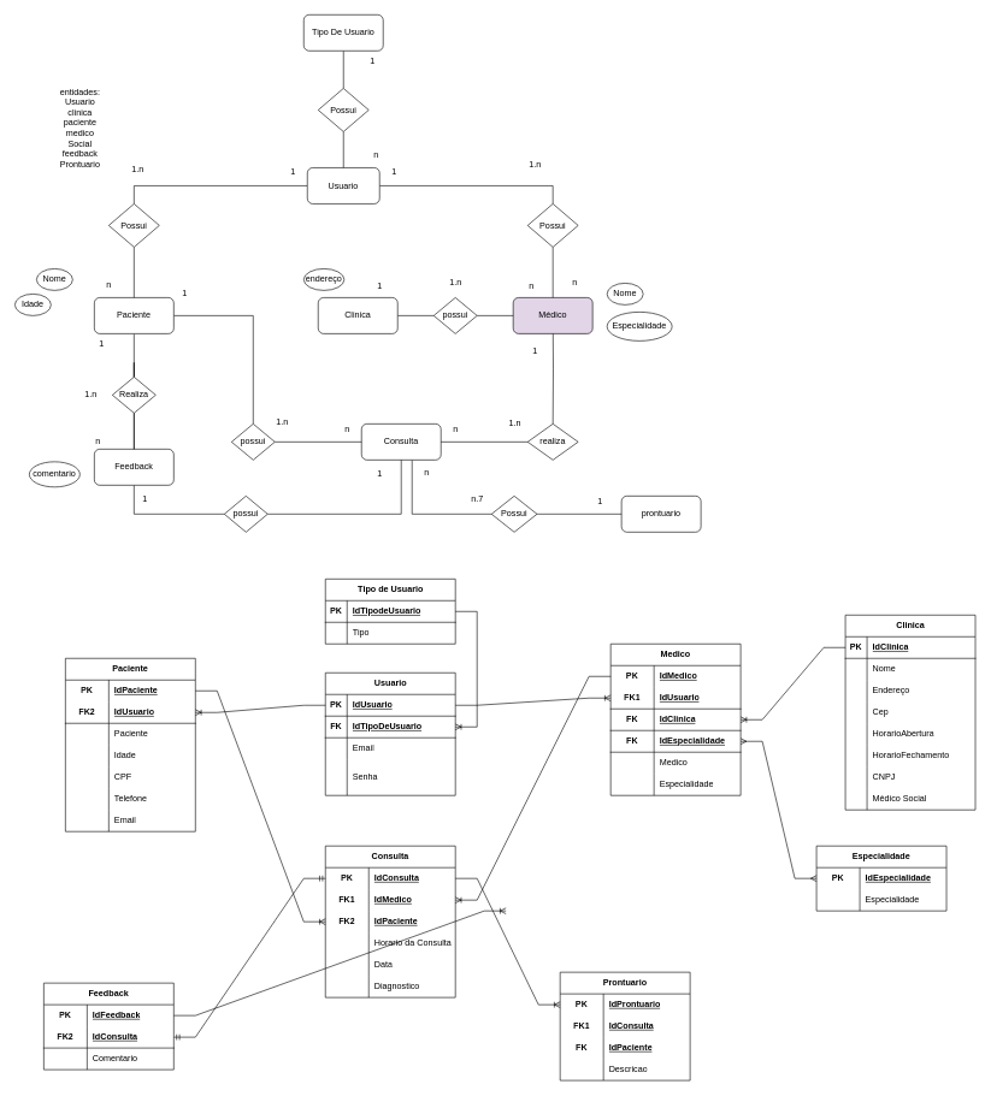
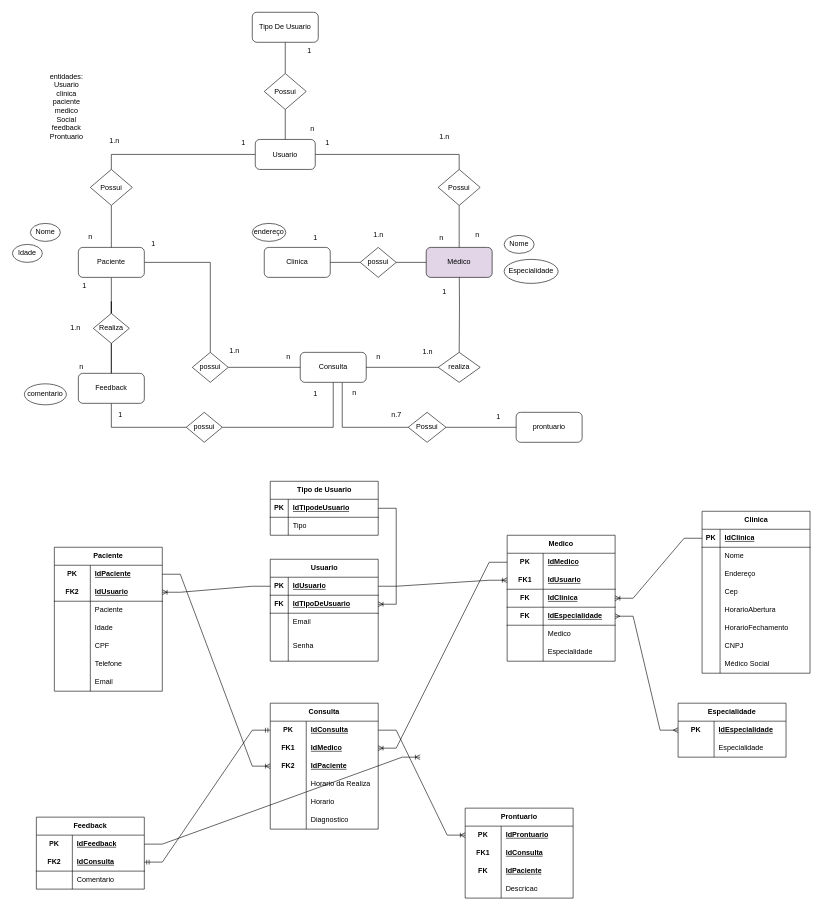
- <mxCell id="169" value="Horario da Consulta" style="shape=partialRectangle;connectable=0;fillColor=none;top=0;left=0;bottom=0;right=0;align=left;spacingLeft=6;overflow=hidden;html=1;whiteSpace=wrap;" parent="167" vertex="1"><mxGeometry x="60" width="120" height="30" as="geometry"><mxRectangle width="120" height="30" as="alternateBounds" /></mxGeometry></mxCell>
+ <mxCell id="169" value="Horario da Realiza" style="shape=partialRectangle;connectable=0;fillColor=none;top=0;left=0;bottom=0;right=0;align=left;spacingLeft=6;overflow=hidden;html=1;whiteSpace=wrap;" parent="167" vertex="1"><mxGeometry x="60" width="120" height="30" as="geometry"><mxRectangle width="120" height="30" as="alternateBounds" /></mxGeometry></mxCell>
- <mxCell id="172" value="Data" style="shape=partialRectangle;connectable=0;fillColor=none;top=0;left=0;bottom=0;right=0;align=left;spacingLeft=6;overflow=hidden;html=1;whiteSpace=wrap;" vertex="1" parent="170"><mxGeometry x="60" width="120" height="30" as="geometry"><mxRectangle width="120" height="30" as="alternateBounds" /></mxGeometry></mxCell>
+ <mxCell id="172" value="Horario" style="shape=partialRectangle;connectable=0;fillColor=none;top=0;left=0;bottom=0;right=0;align=left;spacingLeft=6;overflow=hidden;html=1;whiteSpace=wrap;" vertex="1" parent="170"><mxGeometry x="60" width="120" height="30" as="geometry"><mxRectangle width="120" height="30" as="alternateBounds" /></mxGeometry></mxCell>
